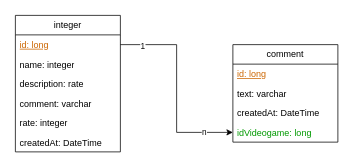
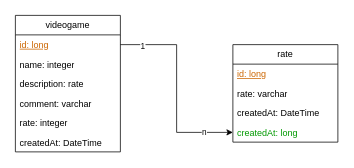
- <mxCell id="2" value="integer" style="swimlane;fontStyle=0;childLayout=stackLayout;horizontal=1;startSize=26;fillColor=none;horizontalStack=0;resizeParent=1;resizeParentMax=0;resizeLast=0;collapsible=1;marginBottom=0;whiteSpace=wrap;html=1;" parent="1" vertex="1"><mxGeometry x="20" y="20" width="140" height="182" as="geometry" /></mxCell>
+ <mxCell id="2" value="videogame" style="swimlane;fontStyle=0;childLayout=stackLayout;horizontal=1;startSize=26;fillColor=none;horizontalStack=0;resizeParent=1;resizeParentMax=0;resizeLast=0;collapsible=1;marginBottom=0;whiteSpace=wrap;html=1;" parent="1" vertex="1"><mxGeometry x="20" y="20" width="140" height="182" as="geometry" /></mxCell>
- <mxCell id="9" value="comment" style="swimlane;fontStyle=0;childLayout=stackLayout;horizontal=1;startSize=26;fillColor=none;horizontalStack=0;resizeParent=1;resizeParentMax=0;resizeLast=0;collapsible=1;marginBottom=0;whiteSpace=wrap;html=1;" parent="1" vertex="1"><mxGeometry x="310" y="59" width="140" height="130" as="geometry" /></mxCell>
+ <mxCell id="9" value="rate" style="swimlane;fontStyle=0;childLayout=stackLayout;horizontal=1;startSize=26;fillColor=none;horizontalStack=0;resizeParent=1;resizeParentMax=0;resizeLast=0;collapsible=1;marginBottom=0;whiteSpace=wrap;html=1;" parent="1" vertex="1"><mxGeometry x="310" y="59" width="140" height="130" as="geometry" /></mxCell>
- <mxCell id="11" value="text: varchar" style="text;strokeColor=none;fillColor=none;align=left;verticalAlign=top;spacingLeft=4;spacingRight=4;overflow=hidden;rotatable=0;points=[[0,0.5],[1,0.5]];portConstraint=eastwest;whiteSpace=wrap;html=1;" parent="9" vertex="1"><mxGeometry y="52" width="140" height="26" as="geometry" /></mxCell>
+ <mxCell id="11" value="rate: varchar" style="text;strokeColor=none;fillColor=none;align=left;verticalAlign=top;spacingLeft=4;spacingRight=4;overflow=hidden;rotatable=0;points=[[0,0.5],[1,0.5]];portConstraint=eastwest;whiteSpace=wrap;html=1;" parent="9" vertex="1"><mxGeometry y="52" width="140" height="26" as="geometry" /></mxCell>
- <mxCell id="13" value="&lt;font color=&quot;#009900&quot;&gt;idVideogame: long&lt;/font&gt;" style="text;strokeColor=none;fillColor=none;align=left;verticalAlign=top;spacingLeft=4;spacingRight=4;overflow=hidden;rotatable=0;points=[[0,0.5],[1,0.5]];portConstraint=eastwest;whiteSpace=wrap;html=1;" parent="9" vertex="1"><mxGeometry y="104" width="140" height="26" as="geometry" /></mxCell>
+ <mxCell id="13" value="&lt;font color=&quot;#009900&quot;&gt;createdAt: long&lt;/font&gt;" style="text;strokeColor=none;fillColor=none;align=left;verticalAlign=top;spacingLeft=4;spacingRight=4;overflow=hidden;rotatable=0;points=[[0,0.5],[1,0.5]];portConstraint=eastwest;whiteSpace=wrap;html=1;" parent="9" vertex="1"><mxGeometry y="104" width="140" height="26" as="geometry" /></mxCell>
